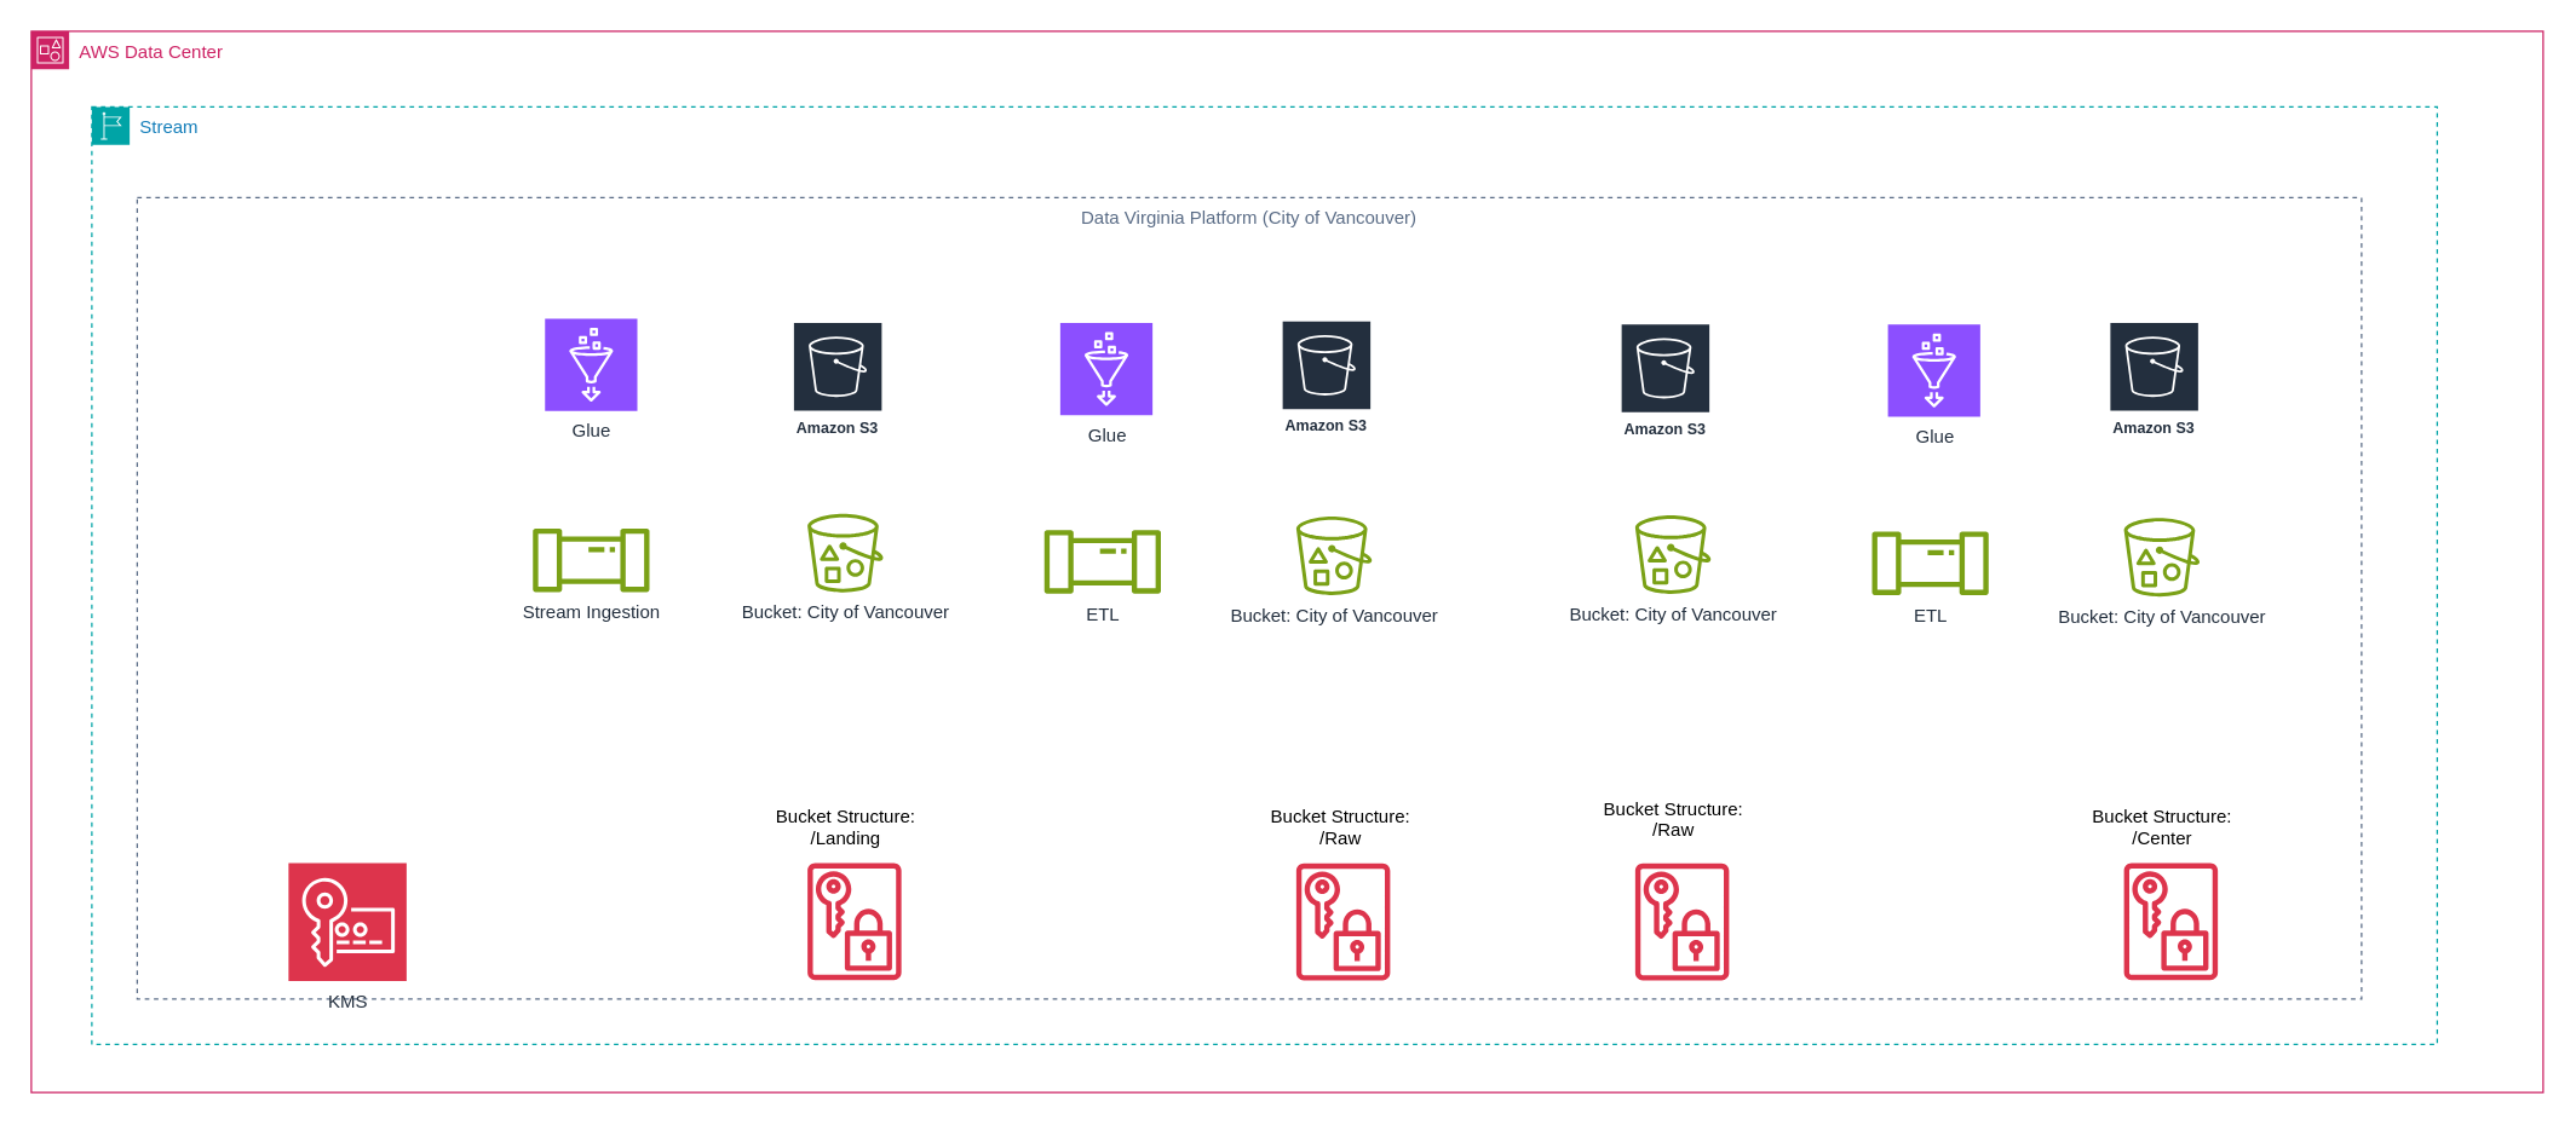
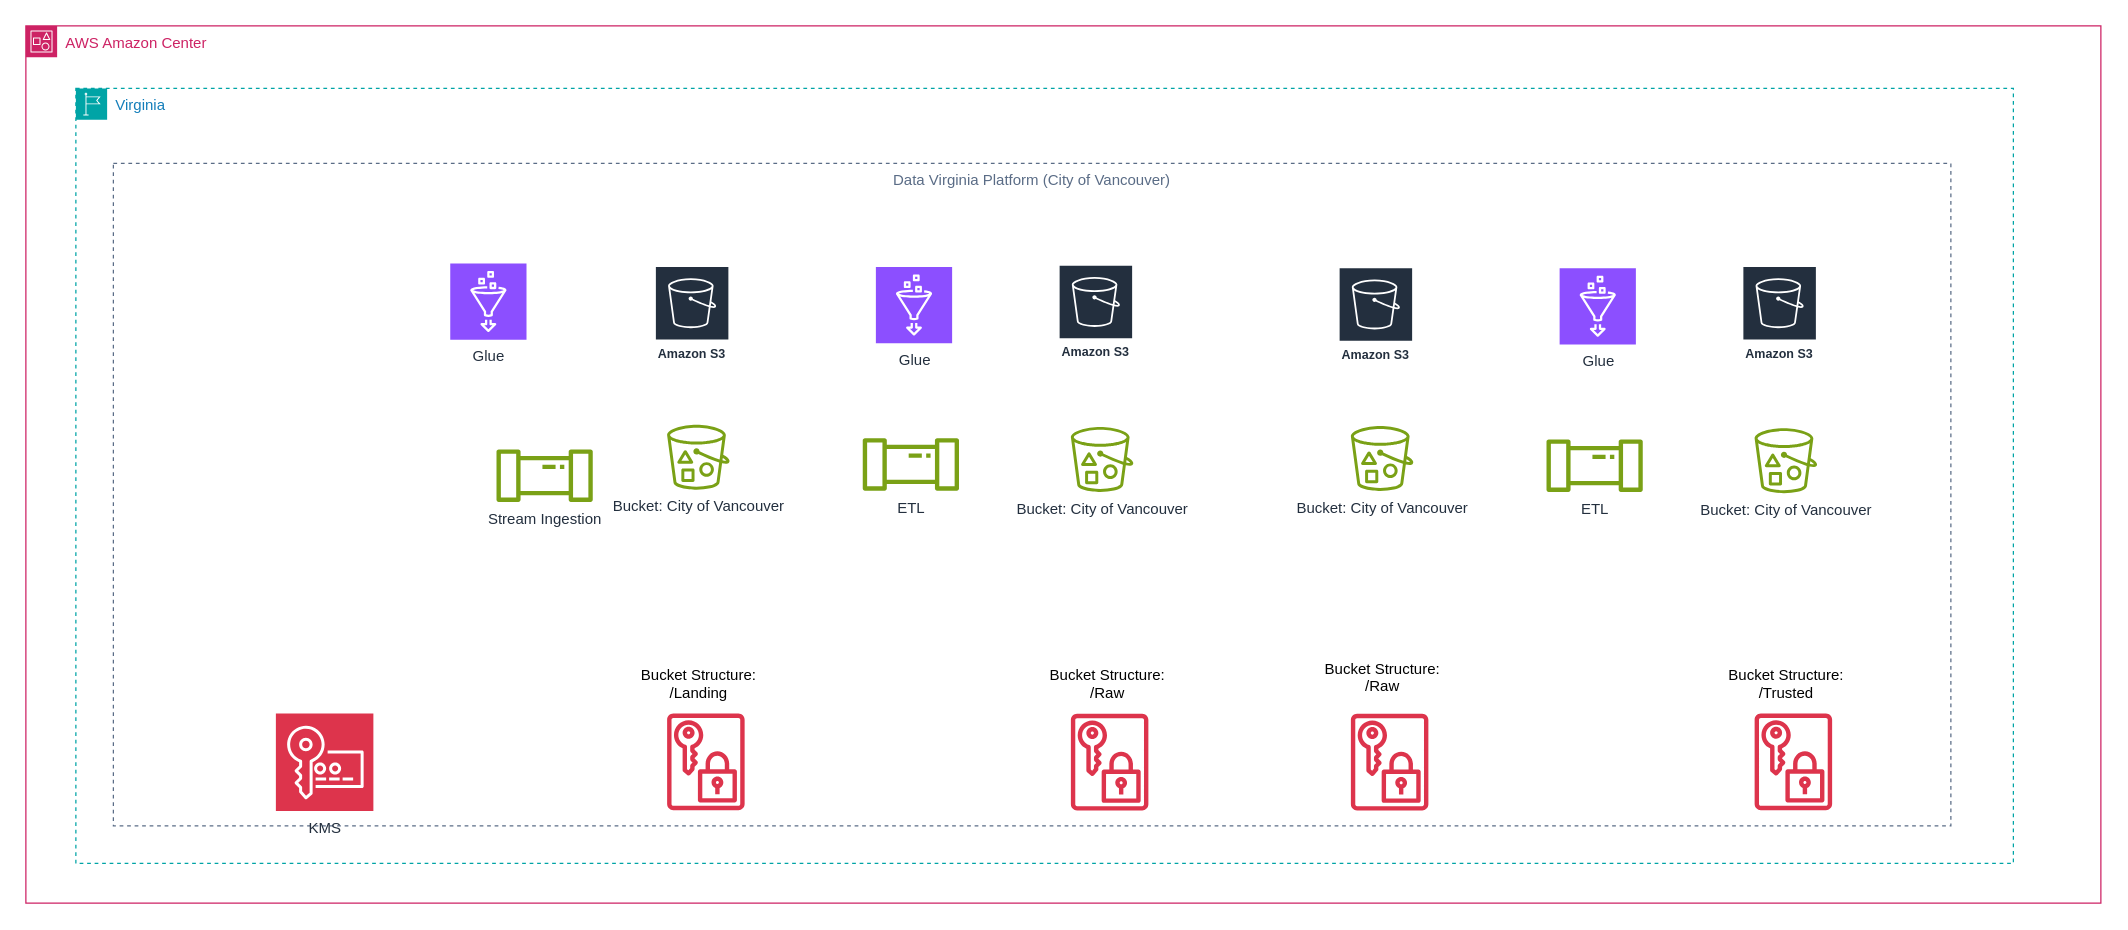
- <mxCell id="2" value="AWS Data Center" style="points=[[0,0],[0.25,0],[0.5,0],[0.75,0],[1,0],[1,0.25],[1,0.5],[1,0.75],[1,1],[0.75,1],[0.5,1],[0.25,1],[0,1],[0,0.75],[0,0.5],[0,0.25]];outlineConnect=0;gradientColor=none;html=1;whiteSpace=wrap;fontSize=12;fontStyle=0;container=1;pointerEvents=0;collapsible=0;recursiveResize=0;shape=mxgraph.aws4.group;grIcon=mxgraph.aws4.group_account;strokeColor=#CD2264;fillColor=none;verticalAlign=top;align=left;spacingLeft=30;fontColor=#CD2264;dashed=0;" parent="1" vertex="1"><mxGeometry x="20" y="20.24" width="1660" height="701.76" as="geometry" /></mxCell>
+ <mxCell id="2" value="AWS Amazon Center" style="points=[[0,0],[0.25,0],[0.5,0],[0.75,0],[1,0],[1,0.25],[1,0.5],[1,0.75],[1,1],[0.75,1],[0.5,1],[0.25,1],[0,1],[0,0.75],[0,0.5],[0,0.25]];outlineConnect=0;gradientColor=none;html=1;whiteSpace=wrap;fontSize=12;fontStyle=0;container=1;pointerEvents=0;collapsible=0;recursiveResize=0;shape=mxgraph.aws4.group;grIcon=mxgraph.aws4.group_account;strokeColor=#CD2264;fillColor=none;verticalAlign=top;align=left;spacingLeft=30;fontColor=#CD2264;dashed=0;" parent="1" vertex="1"><mxGeometry x="20" y="20.24" width="1660" height="701.76" as="geometry" /></mxCell>
- <mxCell id="3" value="Stream" style="points=[[0,0],[0.25,0],[0.5,0],[0.75,0],[1,0],[1,0.25],[1,0.5],[1,0.75],[1,1],[0.75,1],[0.5,1],[0.25,1],[0,1],[0,0.75],[0,0.5],[0,0.25]];outlineConnect=0;gradientColor=none;html=1;whiteSpace=wrap;fontSize=12;fontStyle=0;container=1;pointerEvents=0;collapsible=0;recursiveResize=0;shape=mxgraph.aws4.group;grIcon=mxgraph.aws4.group_region;strokeColor=#00A4A6;fillColor=none;verticalAlign=top;align=left;spacingLeft=30;fontColor=#147EBA;dashed=1;" parent="2" vertex="1"><mxGeometry x="40" y="50" width="1550" height="620" as="geometry" /></mxCell>
+ <mxCell id="3" value="Virginia" style="points=[[0,0],[0.25,0],[0.5,0],[0.75,0],[1,0],[1,0.25],[1,0.5],[1,0.75],[1,1],[0.75,1],[0.5,1],[0.25,1],[0,1],[0,0.75],[0,0.5],[0,0.25]];outlineConnect=0;gradientColor=none;html=1;whiteSpace=wrap;fontSize=12;fontStyle=0;container=1;pointerEvents=0;collapsible=0;recursiveResize=0;shape=mxgraph.aws4.group;grIcon=mxgraph.aws4.group_region;strokeColor=#00A4A6;fillColor=none;verticalAlign=top;align=left;spacingLeft=30;fontColor=#147EBA;dashed=1;" parent="2" vertex="1"><mxGeometry x="40" y="50" width="1550" height="620" as="geometry" /></mxCell>
- <mxCell id="9" value="Stream Ingestion" style="sketch=0;outlineConnect=0;fontColor=#232F3E;gradientColor=none;fillColor=#7AA116;strokeColor=none;dashed=0;verticalLabelPosition=bottom;verticalAlign=top;align=center;html=1;fontSize=12;fontStyle=0;aspect=fixed;pointerEvents=1;shape=mxgraph.aws4.iot_analytics_pipeline;" parent="3" vertex="1"><mxGeometry x="291" y="278.76" width="78" height="42" as="geometry" /></mxCell>
+ <mxCell id="9" value="Stream Ingestion" style="sketch=0;outlineConnect=0;fontColor=#232F3E;gradientColor=none;fillColor=#7AA116;strokeColor=none;dashed=0;verticalLabelPosition=bottom;verticalAlign=top;align=center;html=1;fontSize=12;fontStyle=0;aspect=fixed;pointerEvents=1;shape=mxgraph.aws4.iot_analytics_pipeline;" parent="3" vertex="1"><mxGeometry x="336" y="288.76" width="78" height="42" as="geometry" /></mxCell>
- <mxCell id="22" value="Bucket Structure:&lt;div&gt;/Center&lt;/div&gt;" style="shape=image;html=1;verticalAlign=top;verticalLabelPosition=bottom;labelBackgroundColor=#ffffff;imageAspect=0;aspect=fixed;image=https://cdn1.iconfinder.com/data/icons/systemui/21/hierarchy-128.png" vertex="1" parent="3"><mxGeometry x="1323.5" y="367.0" width="89" height="89" as="geometry" /></mxCell>
+ <mxCell id="22" value="Bucket Structure:&lt;div&gt;/Trusted&lt;/div&gt;" style="shape=image;html=1;verticalAlign=top;verticalLabelPosition=bottom;labelBackgroundColor=#ffffff;imageAspect=0;aspect=fixed;image=https://cdn1.iconfinder.com/data/icons/systemui/21/hierarchy-128.png" vertex="1" parent="3"><mxGeometry x="1323.5" y="367.0" width="89" height="89" as="geometry" /></mxCell>
- <mxCell id="23" value="KMS" style="sketch=0;points=[[0,0,0],[0.25,0,0],[0.5,0,0],[0.75,0,0],[1,0,0],[0,1,0],[0.25,1,0],[0.5,1,0],[0.75,1,0],[1,1,0],[0,0.25,0],[0,0.5,0],[0,0.75,0],[1,0.25,0],[1,0.5,0],[1,0.75,0]];outlineConnect=0;fontColor=#232F3E;fillColor=#DD344C;strokeColor=#ffffff;dashed=0;verticalLabelPosition=bottom;verticalAlign=top;align=center;html=1;fontSize=12;fontStyle=0;aspect=fixed;shape=mxgraph.aws4.resourceIcon;resIcon=mxgraph.aws4.key_management_service;" vertex="1" parent="3"><mxGeometry x="130" y="500.0" width="78" height="78" as="geometry" /></mxCell>
+ <mxCell id="23" value="KMS" style="sketch=0;points=[[0,0,0],[0.25,0,0],[0.5,0,0],[0.75,0,0],[1,0,0],[0,1,0],[0.25,1,0],[0.5,1,0],[0.75,1,0],[1,1,0],[0,0.25,0],[0,0.5,0],[0,0.75,0],[1,0.25,0],[1,0.5,0],[1,0.75,0]];outlineConnect=0;fontColor=#232F3E;fillColor=#DD344C;strokeColor=#ffffff;dashed=0;verticalLabelPosition=bottom;verticalAlign=top;align=center;html=1;fontSize=12;fontStyle=0;aspect=fixed;shape=mxgraph.aws4.resourceIcon;resIcon=mxgraph.aws4.key_management_service;" vertex="1" parent="3"><mxGeometry x="160" y="500.0" width="78" height="78" as="geometry" /></mxCell>
